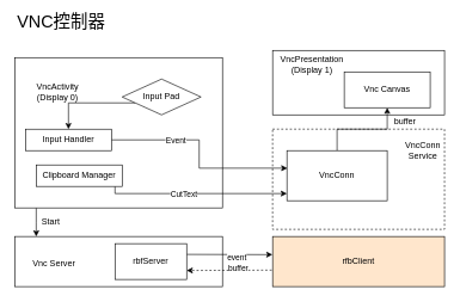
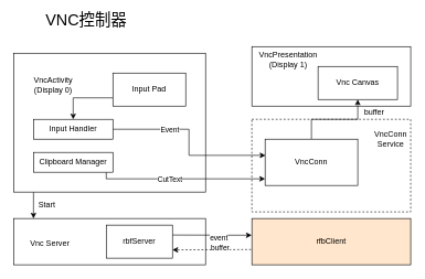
- <mxCell id="4" value="&lt;font style=&quot;font-size: 24px&quot;&gt;VNC控制器&lt;/font&gt;" style="text;html=1;strokeColor=none;fillColor=none;align=center;verticalAlign=middle;whiteSpace=wrap;rounded=0;" vertex="1" parent="1"><mxGeometry x="20" y="20" width="130" height="20" as="geometry" /></mxCell>
+ <mxCell id="4" value="&lt;font style=&quot;font-size: 24px&quot;&gt;VNC控制器&lt;/font&gt;" style="text;html=1;strokeColor=none;fillColor=none;align=center;verticalAlign=middle;whiteSpace=wrap;rounded=0;" vertex="1" parent="1"><mxGeometry x="65" y="20" width="130" height="20" as="geometry" /></mxCell>
- <mxCell id="23" value="Input Pad" style="rhombus;whiteSpace=wrap;html=1;" vertex="1" parent="1"><mxGeometry x="170" y="110" width="110" height="50" as="geometry" /></mxCell>
+ <mxCell id="23" value="Input Pad" style="rounded=0;whiteSpace=wrap;html=1;" vertex="1" parent="1"><mxGeometry x="170" y="110" width="110" height="50" as="geometry" /></mxCell>
- <mxCell id="26" value="Input Handler" style="rounded=0;whiteSpace=wrap;html=1;" vertex="1" parent="1"><mxGeometry x="35" y="180" width="120" height="30" as="geometry" /></mxCell>
+ <mxCell id="26" value="Input Handler" style="rounded=0;whiteSpace=wrap;html=1;" vertex="1" parent="1"><mxGeometry x="50" y="180" width="120" height="30" as="geometry" /></mxCell>
